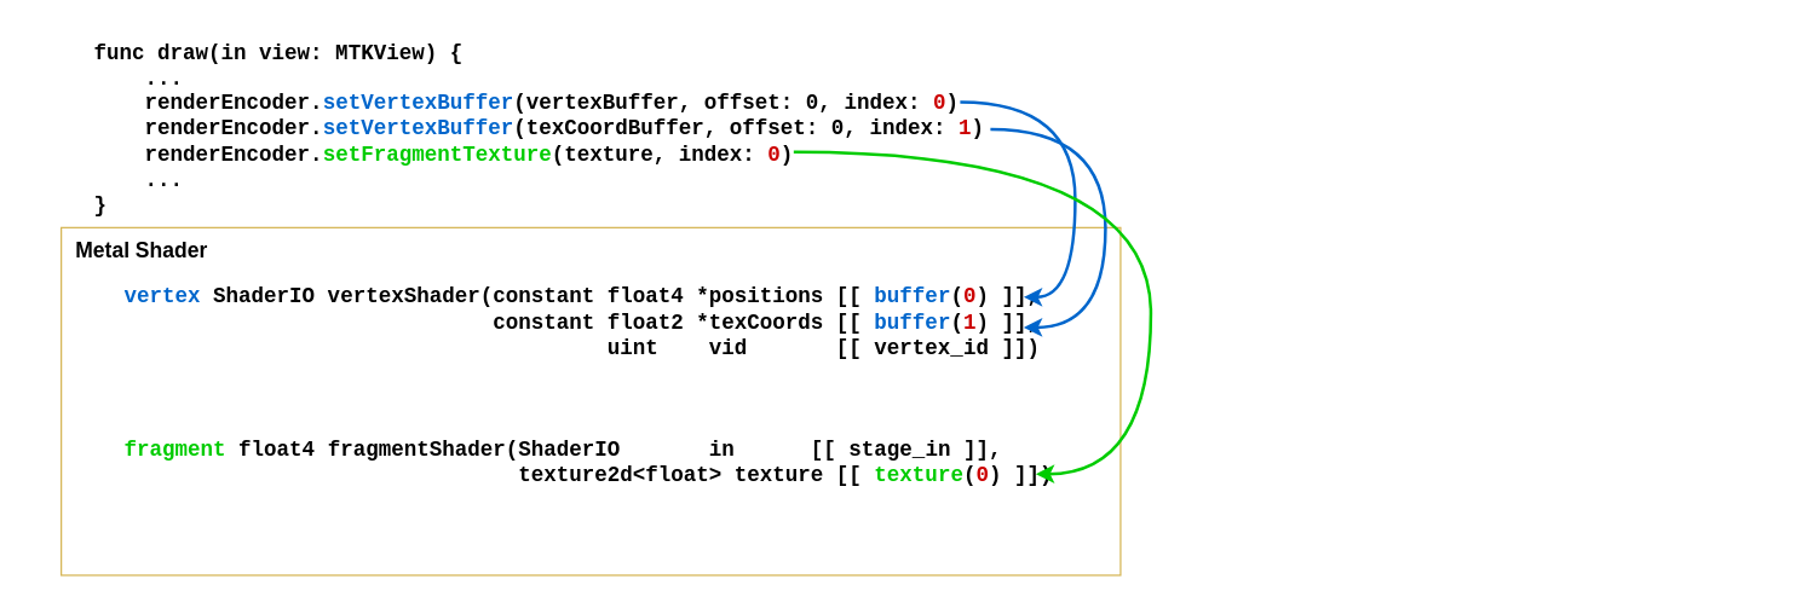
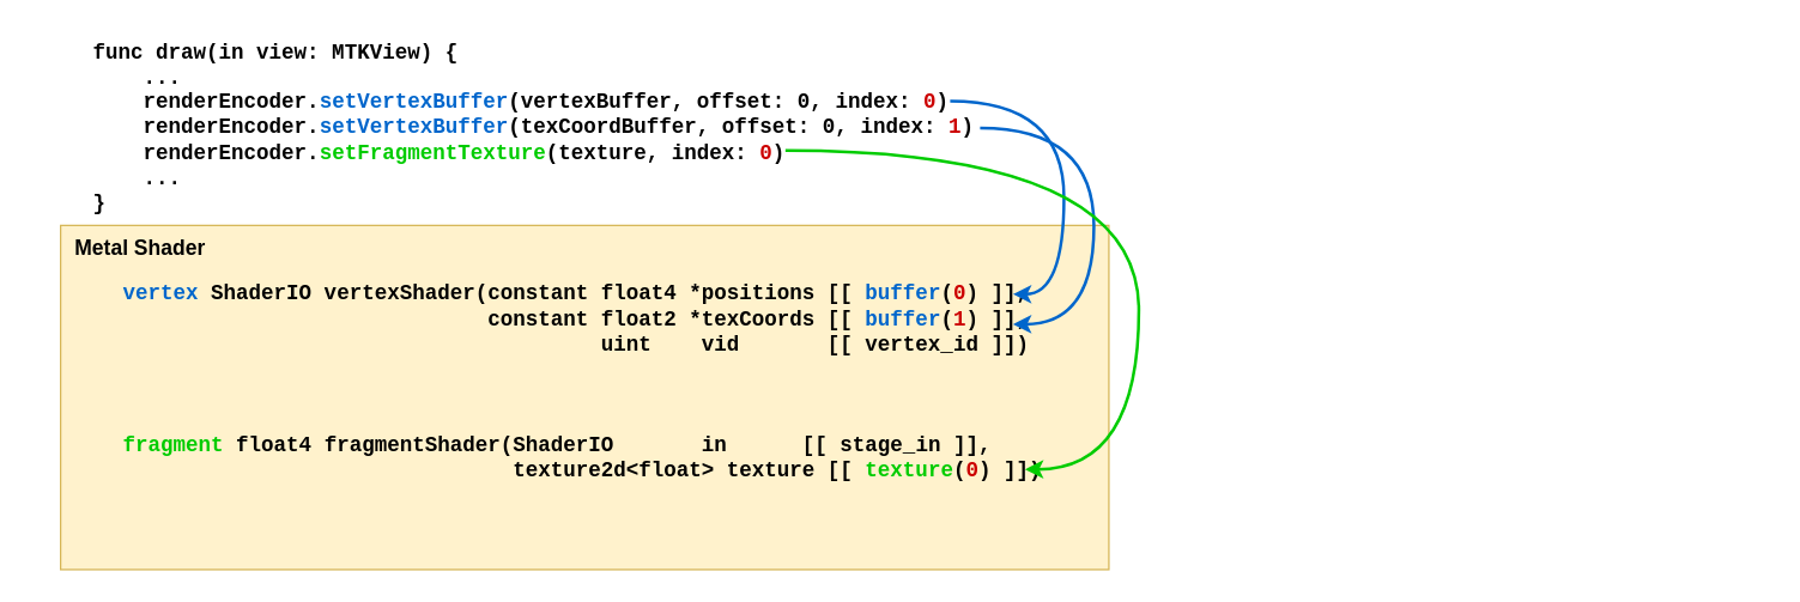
- <mxCell id="2" value="&amp;nbsp; Metal Shader&lt;br style=&quot;font-size: 14px;&quot;&gt;" style="rounded=0;whiteSpace=wrap;html=1;align=left;verticalAlign=top;fontStyle=1;fontSize=14;fillColor=#ffffff;strokeColor=#d6b656;" vertex="1" parent="1"><mxGeometry x="40" y="150" width="700" height="230" as="geometry" /></mxCell>
+ <mxCell id="2" value="&amp;nbsp; Metal Shader&lt;br style=&quot;font-size: 14px;&quot;&gt;" style="rounded=0;whiteSpace=wrap;html=1;align=left;verticalAlign=top;fontStyle=1;fontSize=14;fillColor=#fff2cc;strokeColor=#d6b656;" vertex="1" parent="1"><mxGeometry x="40" y="150" width="700" height="230" as="geometry" /></mxCell>
